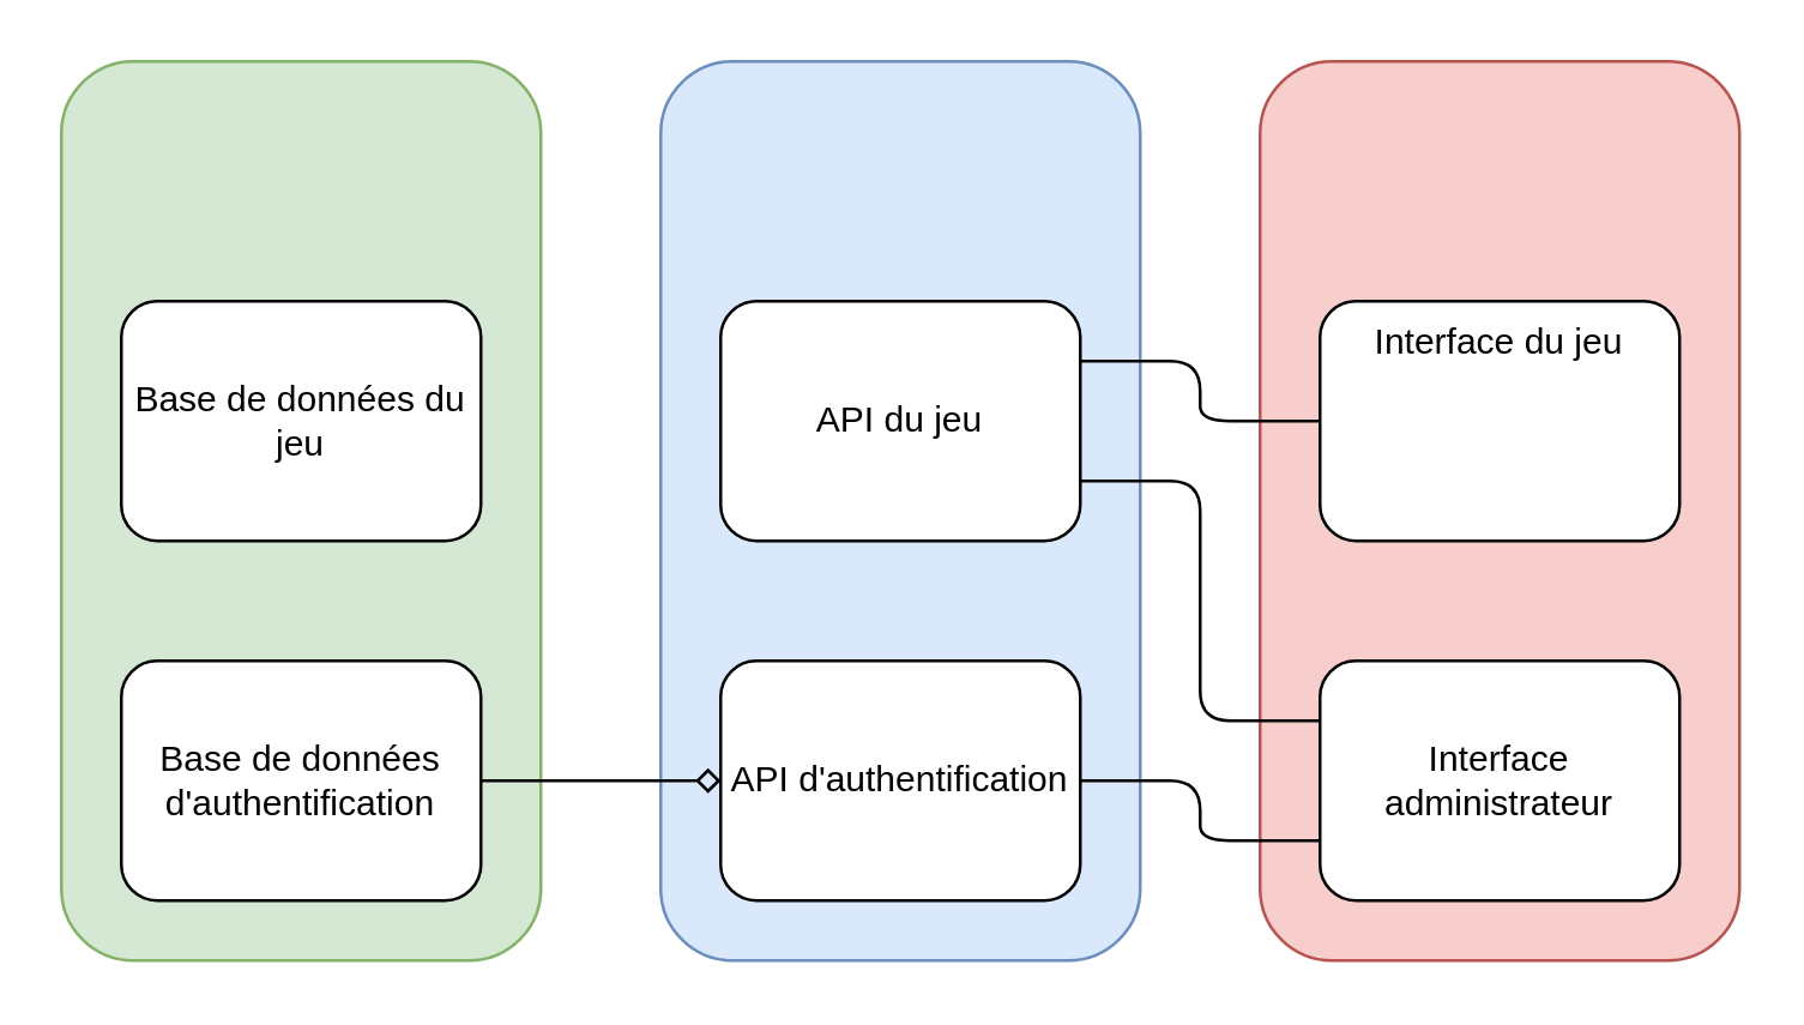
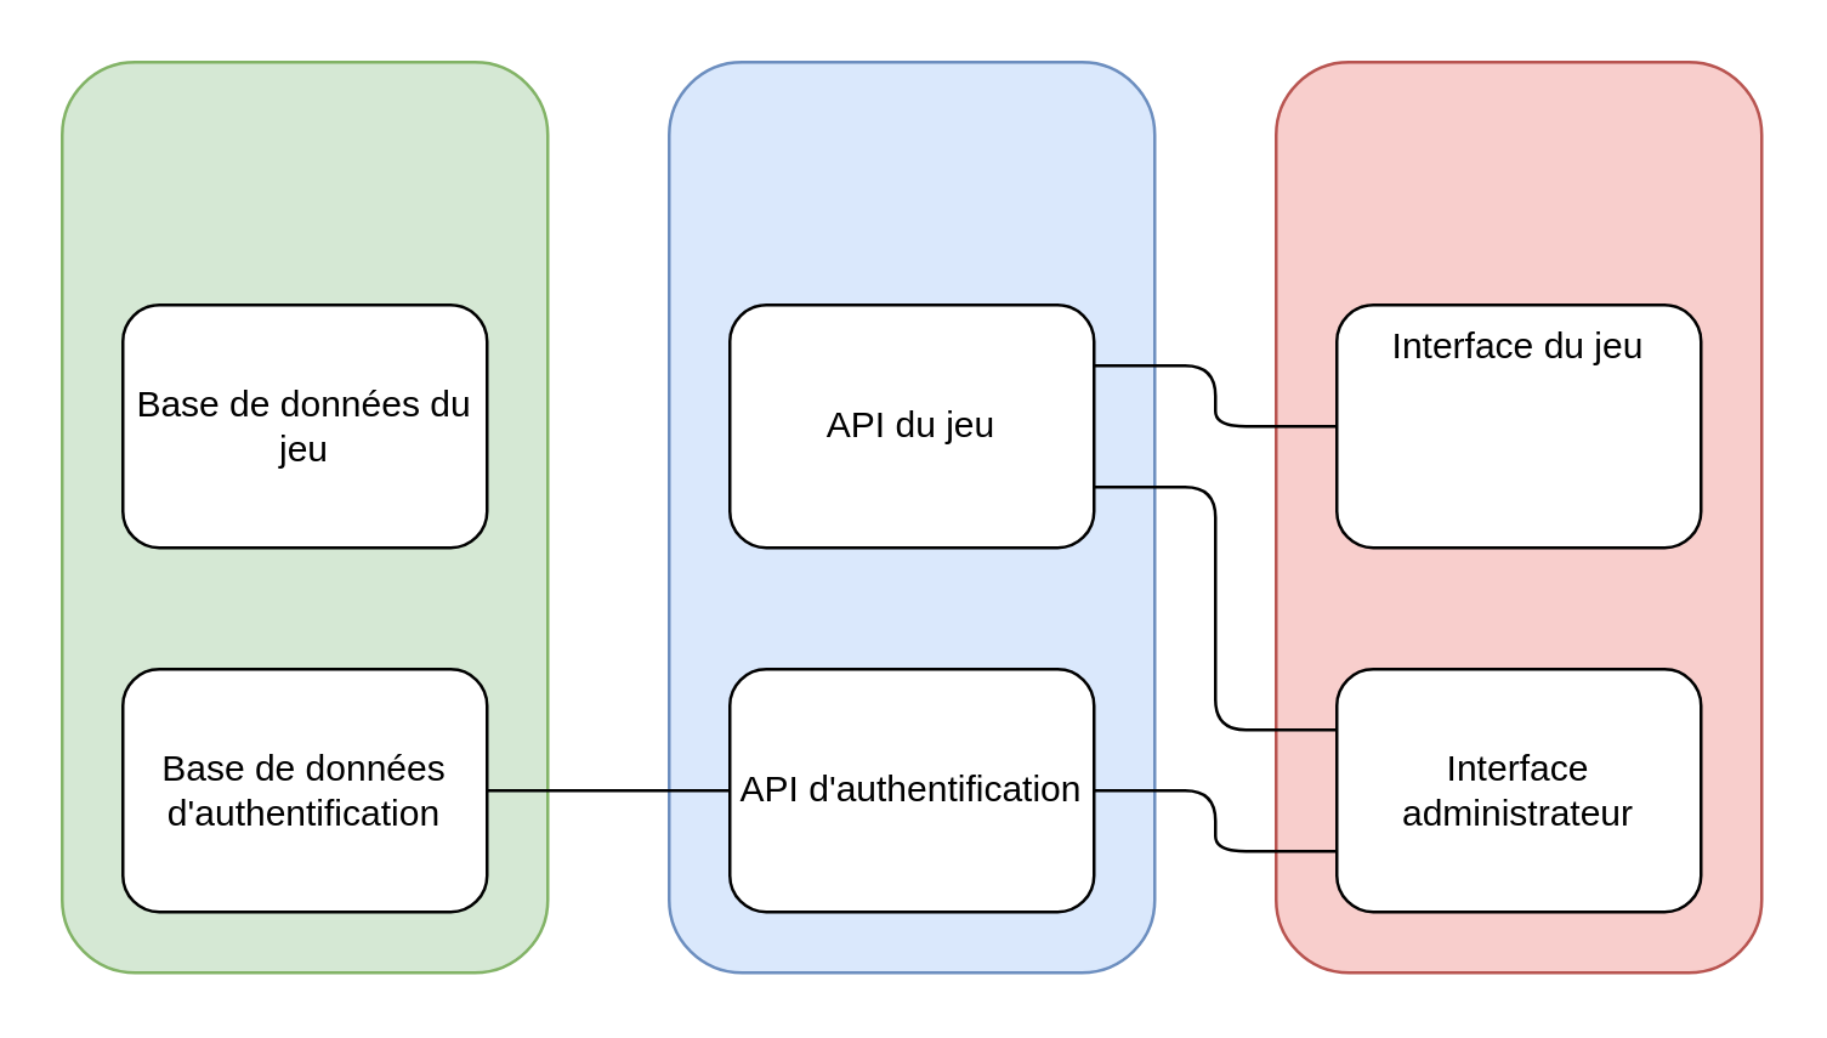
- <mxCell id="17" style="edgeStyle=orthogonalEdgeStyle;rounded=1;orthogonalLoop=1;jettySize=auto;html=1;exitX=1;exitY=0.5;exitDx=0;exitDy=0;entryX=0;entryY=0.5;entryDx=0;entryDy=0;endArrow=diamond;endFill=0;" parent="1" source="10" target="9" edge="1"><mxGeometry relative="1" as="geometry"><mxPoint x="320" y="380" as="sourcePoint" /><mxPoint x="400" y="260" as="targetPoint" /></mxGeometry></mxCell>
+ <mxCell id="17" style="edgeStyle=orthogonalEdgeStyle;rounded=1;orthogonalLoop=1;jettySize=auto;html=1;exitX=1;exitY=0.5;exitDx=0;exitDy=0;entryX=0;entryY=0.5;entryDx=0;entryDy=0;endArrow=none;endFill=0;" parent="1" source="10" target="9" edge="1"><mxGeometry relative="1" as="geometry"><mxPoint x="320" y="380" as="sourcePoint" /><mxPoint x="400" y="260" as="targetPoint" /></mxGeometry></mxCell>
